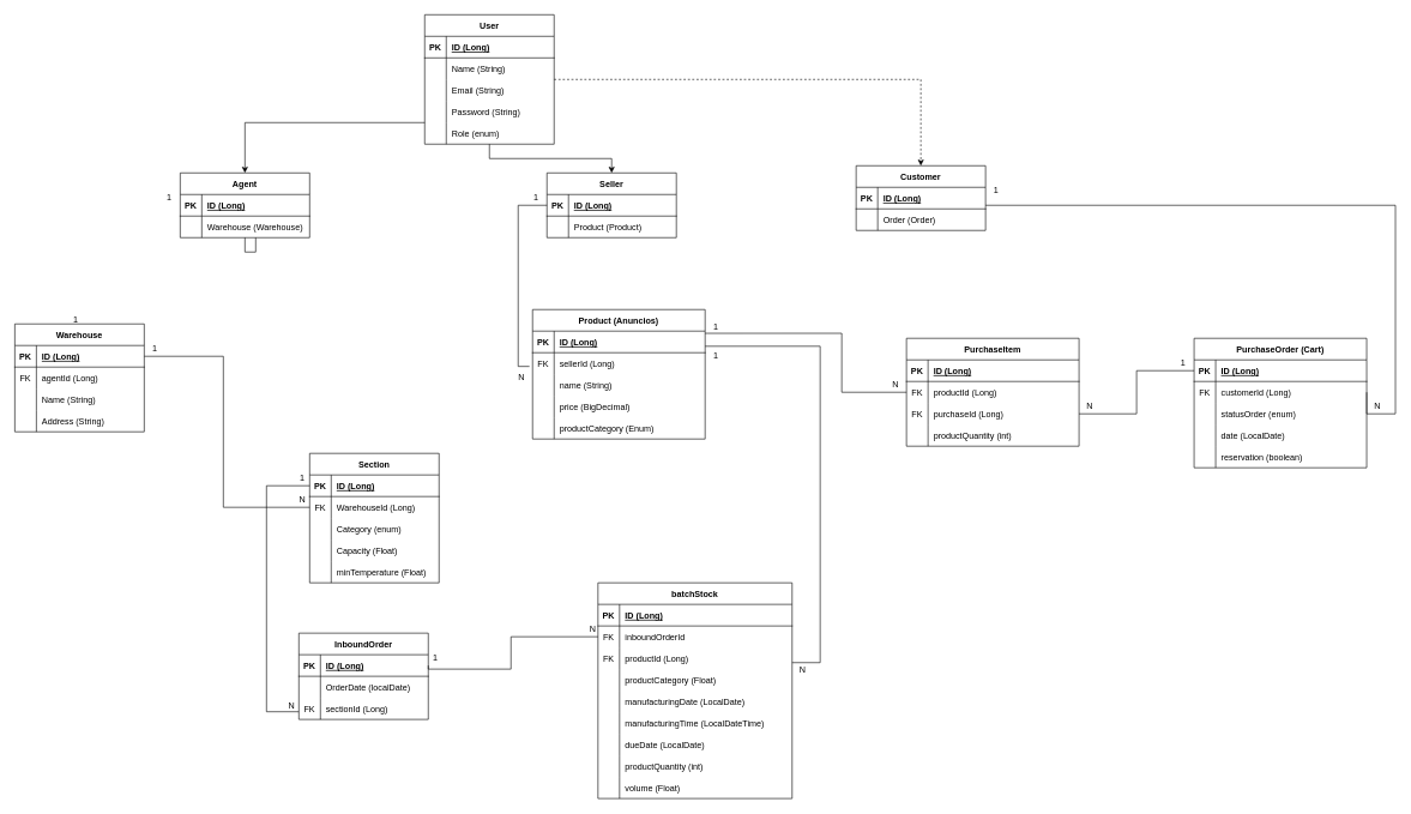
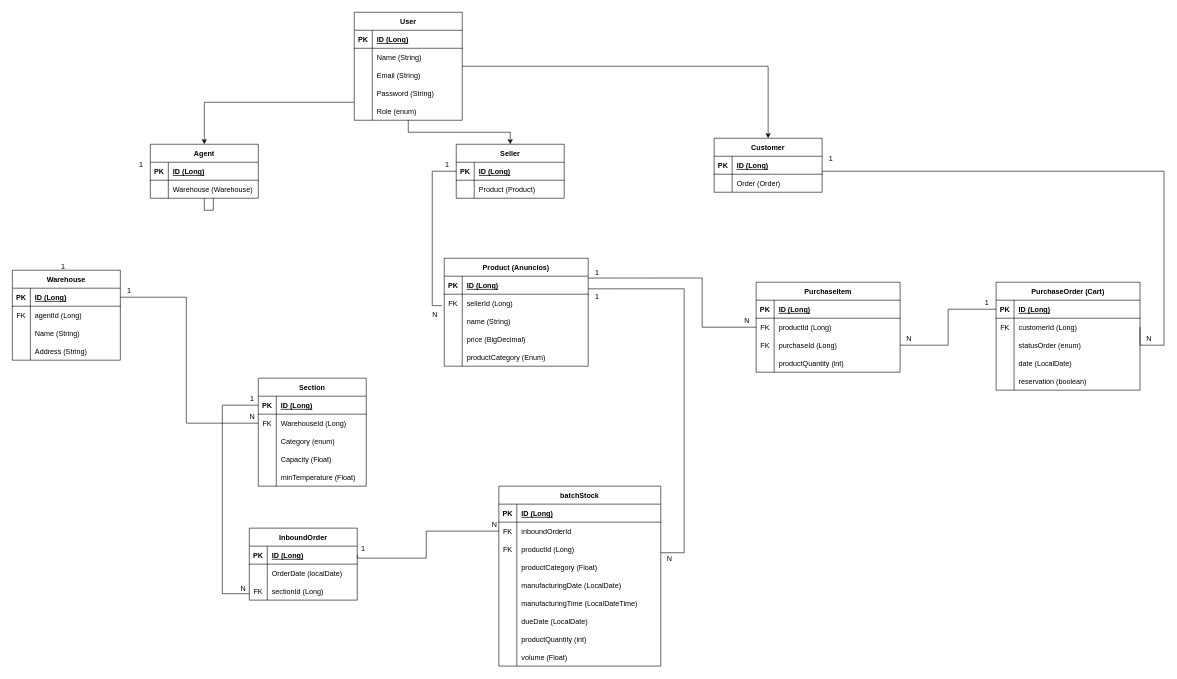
- <mxCell id="3" style="edgeStyle=orthogonalEdgeStyle;rounded=0;orthogonalLoop=1;jettySize=auto;html=1;dashed=1;" parent="1" source="4" target="127" edge="1"><mxGeometry relative="1" as="geometry" /></mxCell>
+ <mxCell id="3" style="edgeStyle=orthogonalEdgeStyle;rounded=0;orthogonalLoop=1;jettySize=auto;html=1;" parent="1" source="4" target="127" edge="1"><mxGeometry relative="1" as="geometry" /></mxCell>
